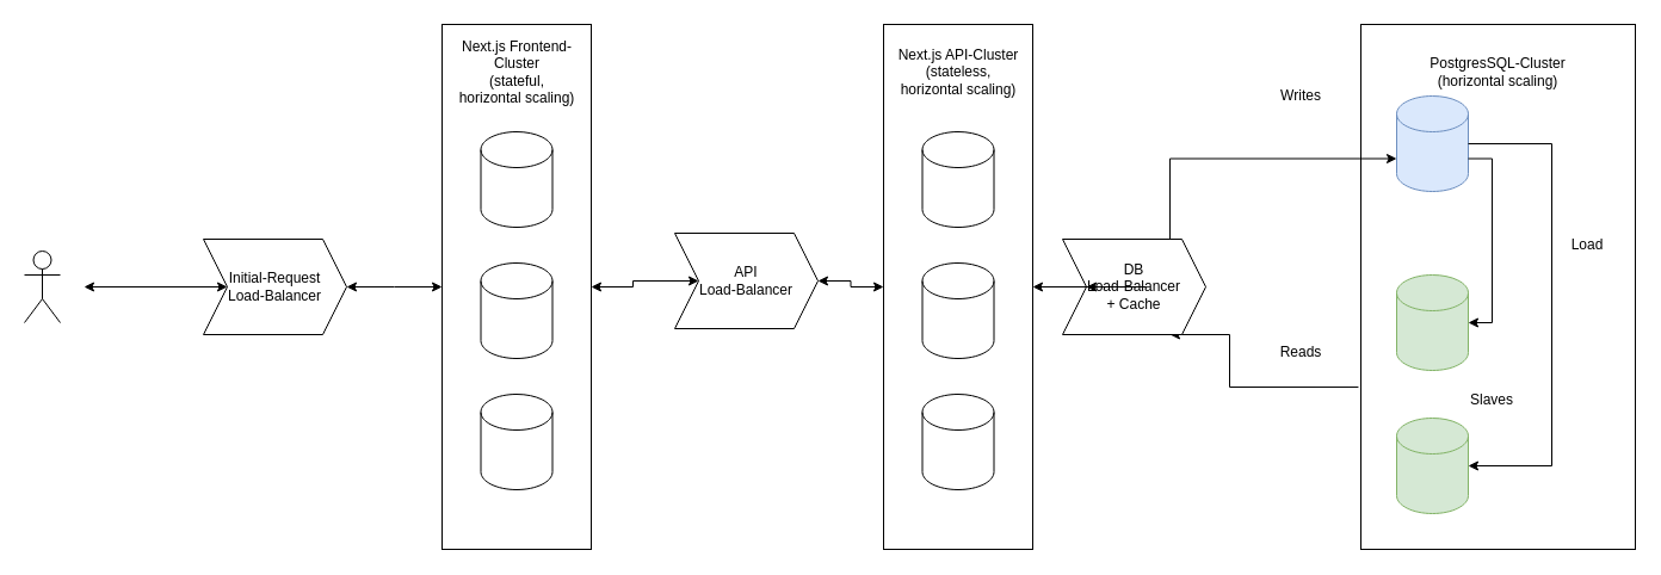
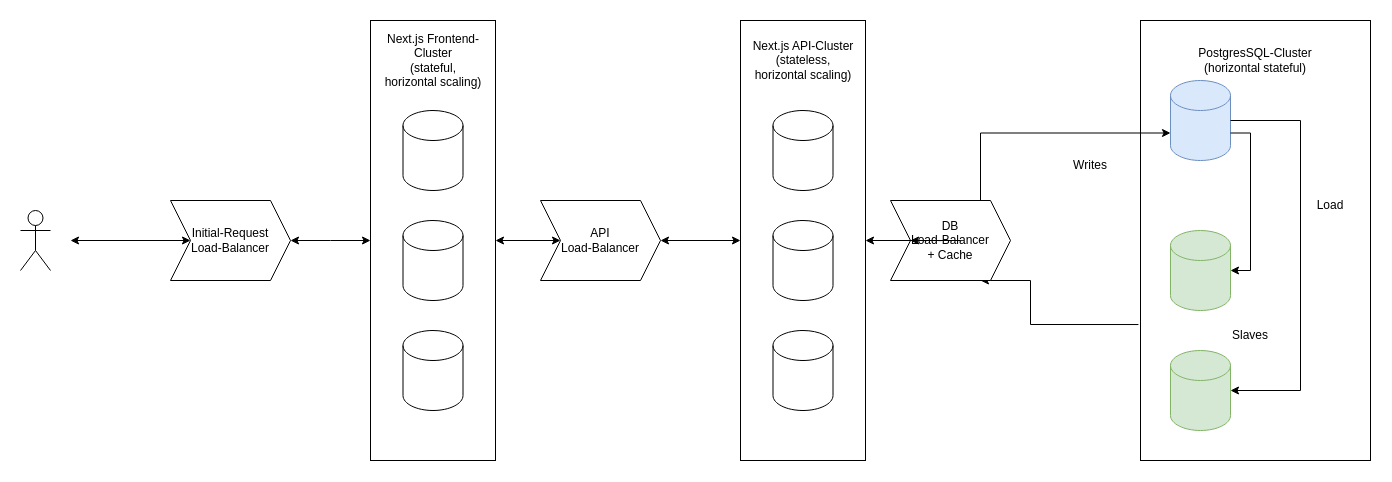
- <mxCell id="7" value="&lt;div&gt;PostgresSQL-Cluster&lt;/div&gt;&lt;div&gt;(horizontal scaling)&lt;br&gt; &lt;/div&gt;" style="text;html=1;align=center;verticalAlign=middle;whiteSpace=wrap;rounded=0;" vertex="1" parent="1"><mxGeometry x="1195" y="30" width="120" height="60" as="geometry" /></mxCell>
+ <mxCell id="7" value="&lt;div&gt;PostgresSQL-Cluster&lt;/div&gt;&lt;div&gt;(horizontal stateful)&lt;br&gt; &lt;/div&gt;" style="text;html=1;align=center;verticalAlign=middle;whiteSpace=wrap;rounded=0;" vertex="1" parent="1"><mxGeometry x="1195" y="30" width="120" height="60" as="geometry" /></mxCell>
- <mxCell id="13" value="Writes" style="text;html=1;align=center;verticalAlign=middle;whiteSpace=wrap;rounded=0;" vertex="1" parent="1"><mxGeometry x="1060" y="65" width="60" height="30" as="geometry" /></mxCell>
+ <mxCell id="13" value="Writes" style="text;html=1;align=center;verticalAlign=middle;whiteSpace=wrap;rounded=0;" vertex="1" parent="1"><mxGeometry x="1060" y="150" width="60" height="30" as="geometry" /></mxCell>
- <mxCell id="29" value="&lt;div&gt;API&lt;br&gt;&lt;/div&gt;&lt;div&gt;Load-Balancer&lt;/div&gt;" style="shape=step;perimeter=stepPerimeter;whiteSpace=wrap;html=1;fixedSize=1;" vertex="1" parent="1"><mxGeometry x="565" y="195" width="120" height="80" as="geometry" /></mxCell>
+ <mxCell id="29" value="&lt;div&gt;API&lt;br&gt;&lt;/div&gt;&lt;div&gt;Load-Balancer&lt;/div&gt;" style="shape=step;perimeter=stepPerimeter;whiteSpace=wrap;html=1;fixedSize=1;" vertex="1" parent="1"><mxGeometry x="540" y="200" width="120" height="80" as="geometry" /></mxCell>
- <mxCell id="14" value="Reads" style="text;html=1;align=center;verticalAlign=middle;whiteSpace=wrap;rounded=0;" vertex="1" parent="1"><mxGeometry x="1060" y="280" width="60" height="30" as="geometry" /></mxCell>
